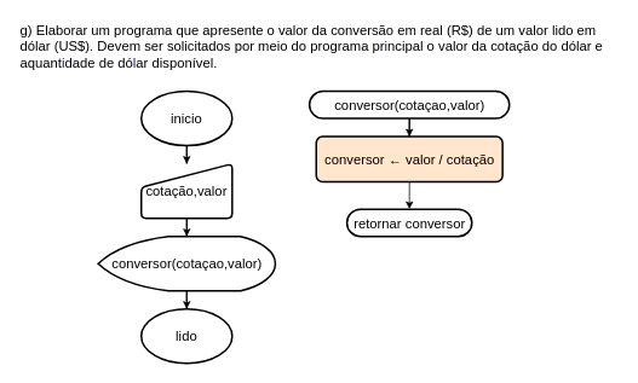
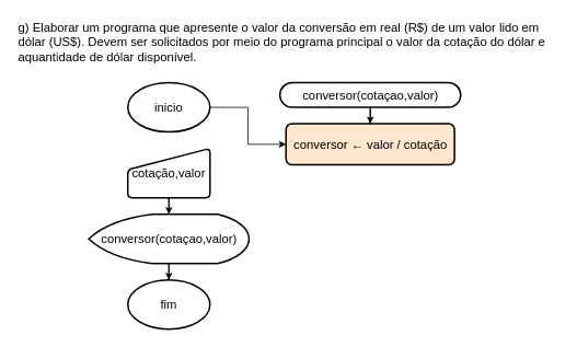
- <mxCell id="10" value="" style="edgeStyle=orthogonalEdgeStyle;rounded=0;orthogonalLoop=1;jettySize=auto;html=1;fontSize=15;" edge="1" parent="1" source="11" target="6"><mxGeometry relative="1" as="geometry" /></mxCell>
+ <mxCell id="10" value="" style="edgeStyle=orthogonalEdgeStyle;rounded=0;orthogonalLoop=1;jettySize=auto;html=1;fontSize=15;" edge="1" parent="1" source="11" target="8"><mxGeometry relative="1" as="geometry" /></mxCell>
- <mxCell id="7" value="" style="edgeStyle=orthogonalEdgeStyle;rounded=0;orthogonalLoop=1;jettySize=auto;html=1;" edge="1" parent="1" source="8" target="12"><mxGeometry relative="1" as="geometry" /></mxCell>
- <mxCell id="12" value="retornar conversor" style="html=1;dashed=0;whitespace=wrap;shape=mxgraph.dfd.start;fontSize=15;strokeWidth=2;" vertex="1" parent="1"><mxGeometry x="381.25" y="230" width="137.5" height="30" as="geometry" /></mxCell>
- <mxCell id="9" value="lido" style="strokeWidth=2;html=1;shape=mxgraph.flowchart.start_1;whiteSpace=wrap;fontSize=15;" vertex="1" parent="1"><mxGeometry x="155" y="340" width="100" height="60" as="geometry" /></mxCell>
+ <mxCell id="9" value="fim" style="strokeWidth=2;html=1;shape=mxgraph.flowchart.start_1;whiteSpace=wrap;fontSize=15;" vertex="1" parent="1"><mxGeometry x="155" y="340" width="100" height="60" as="geometry" /></mxCell>
